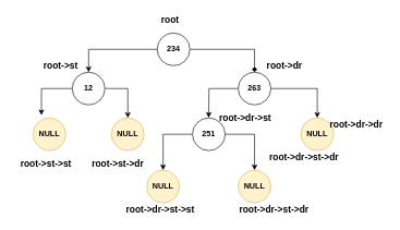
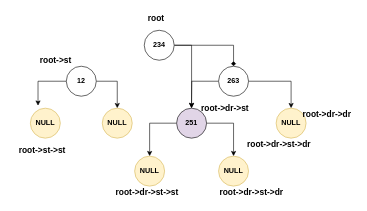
- <mxCell id="6" style="edgeStyle=orthogonalEdgeStyle;rounded=0;orthogonalLoop=1;jettySize=auto;html=1;entryX=0.5;entryY=0;entryDx=0;entryDy=0;" parent="1" source="7" target="10" edge="1"><mxGeometry relative="1" as="geometry" /></mxCell>
+ <mxCell id="6" style="edgeStyle=orthogonalEdgeStyle;rounded=0;orthogonalLoop=1;jettySize=auto;html=1;" parent="1" source="7" target="13" edge="1"><mxGeometry relative="1" as="geometry" /></mxCell>
- <mxCell id="23" value="&lt;b&gt;&lt;font style=&quot;font-size: 14px&quot;&gt;root-&amp;gt;dr&lt;/font&gt;&lt;/b&gt;" style="text;html=1;strokeColor=none;fillColor=none;align=center;verticalAlign=middle;whiteSpace=wrap;rounded=0;" parent="1" vertex="1"><mxGeometry x="400" y="90" width="70" height="20" as="geometry" /></mxCell>
- <mxCell id="13" value="&lt;b&gt;251&lt;/b&gt;" style="ellipse;whiteSpace=wrap;html=1;aspect=fixed;" parent="1" vertex="1"><mxGeometry x="294" y="180" width="50" height="50" as="geometry" /></mxCell>
+ <mxCell id="13" value="&lt;b&gt;251&lt;/b&gt;" style="ellipse;whiteSpace=wrap;html=1;aspect=fixed;fillColor=#e1d5e7;" parent="1" vertex="1"><mxGeometry x="294" y="180" width="50" height="50" as="geometry" /></mxCell>
- <mxCell id="22" value="&lt;b&gt;&lt;font style=&quot;font-size: 14px&quot;&gt;root-&amp;gt;st-&amp;gt;dr&lt;/font&gt;&lt;/b&gt;" style="text;html=1;strokeColor=none;fillColor=none;align=center;verticalAlign=middle;whiteSpace=wrap;rounded=0;" parent="1" vertex="1"><mxGeometry x="130" y="240" width="100" height="20" as="geometry" /></mxCell>
